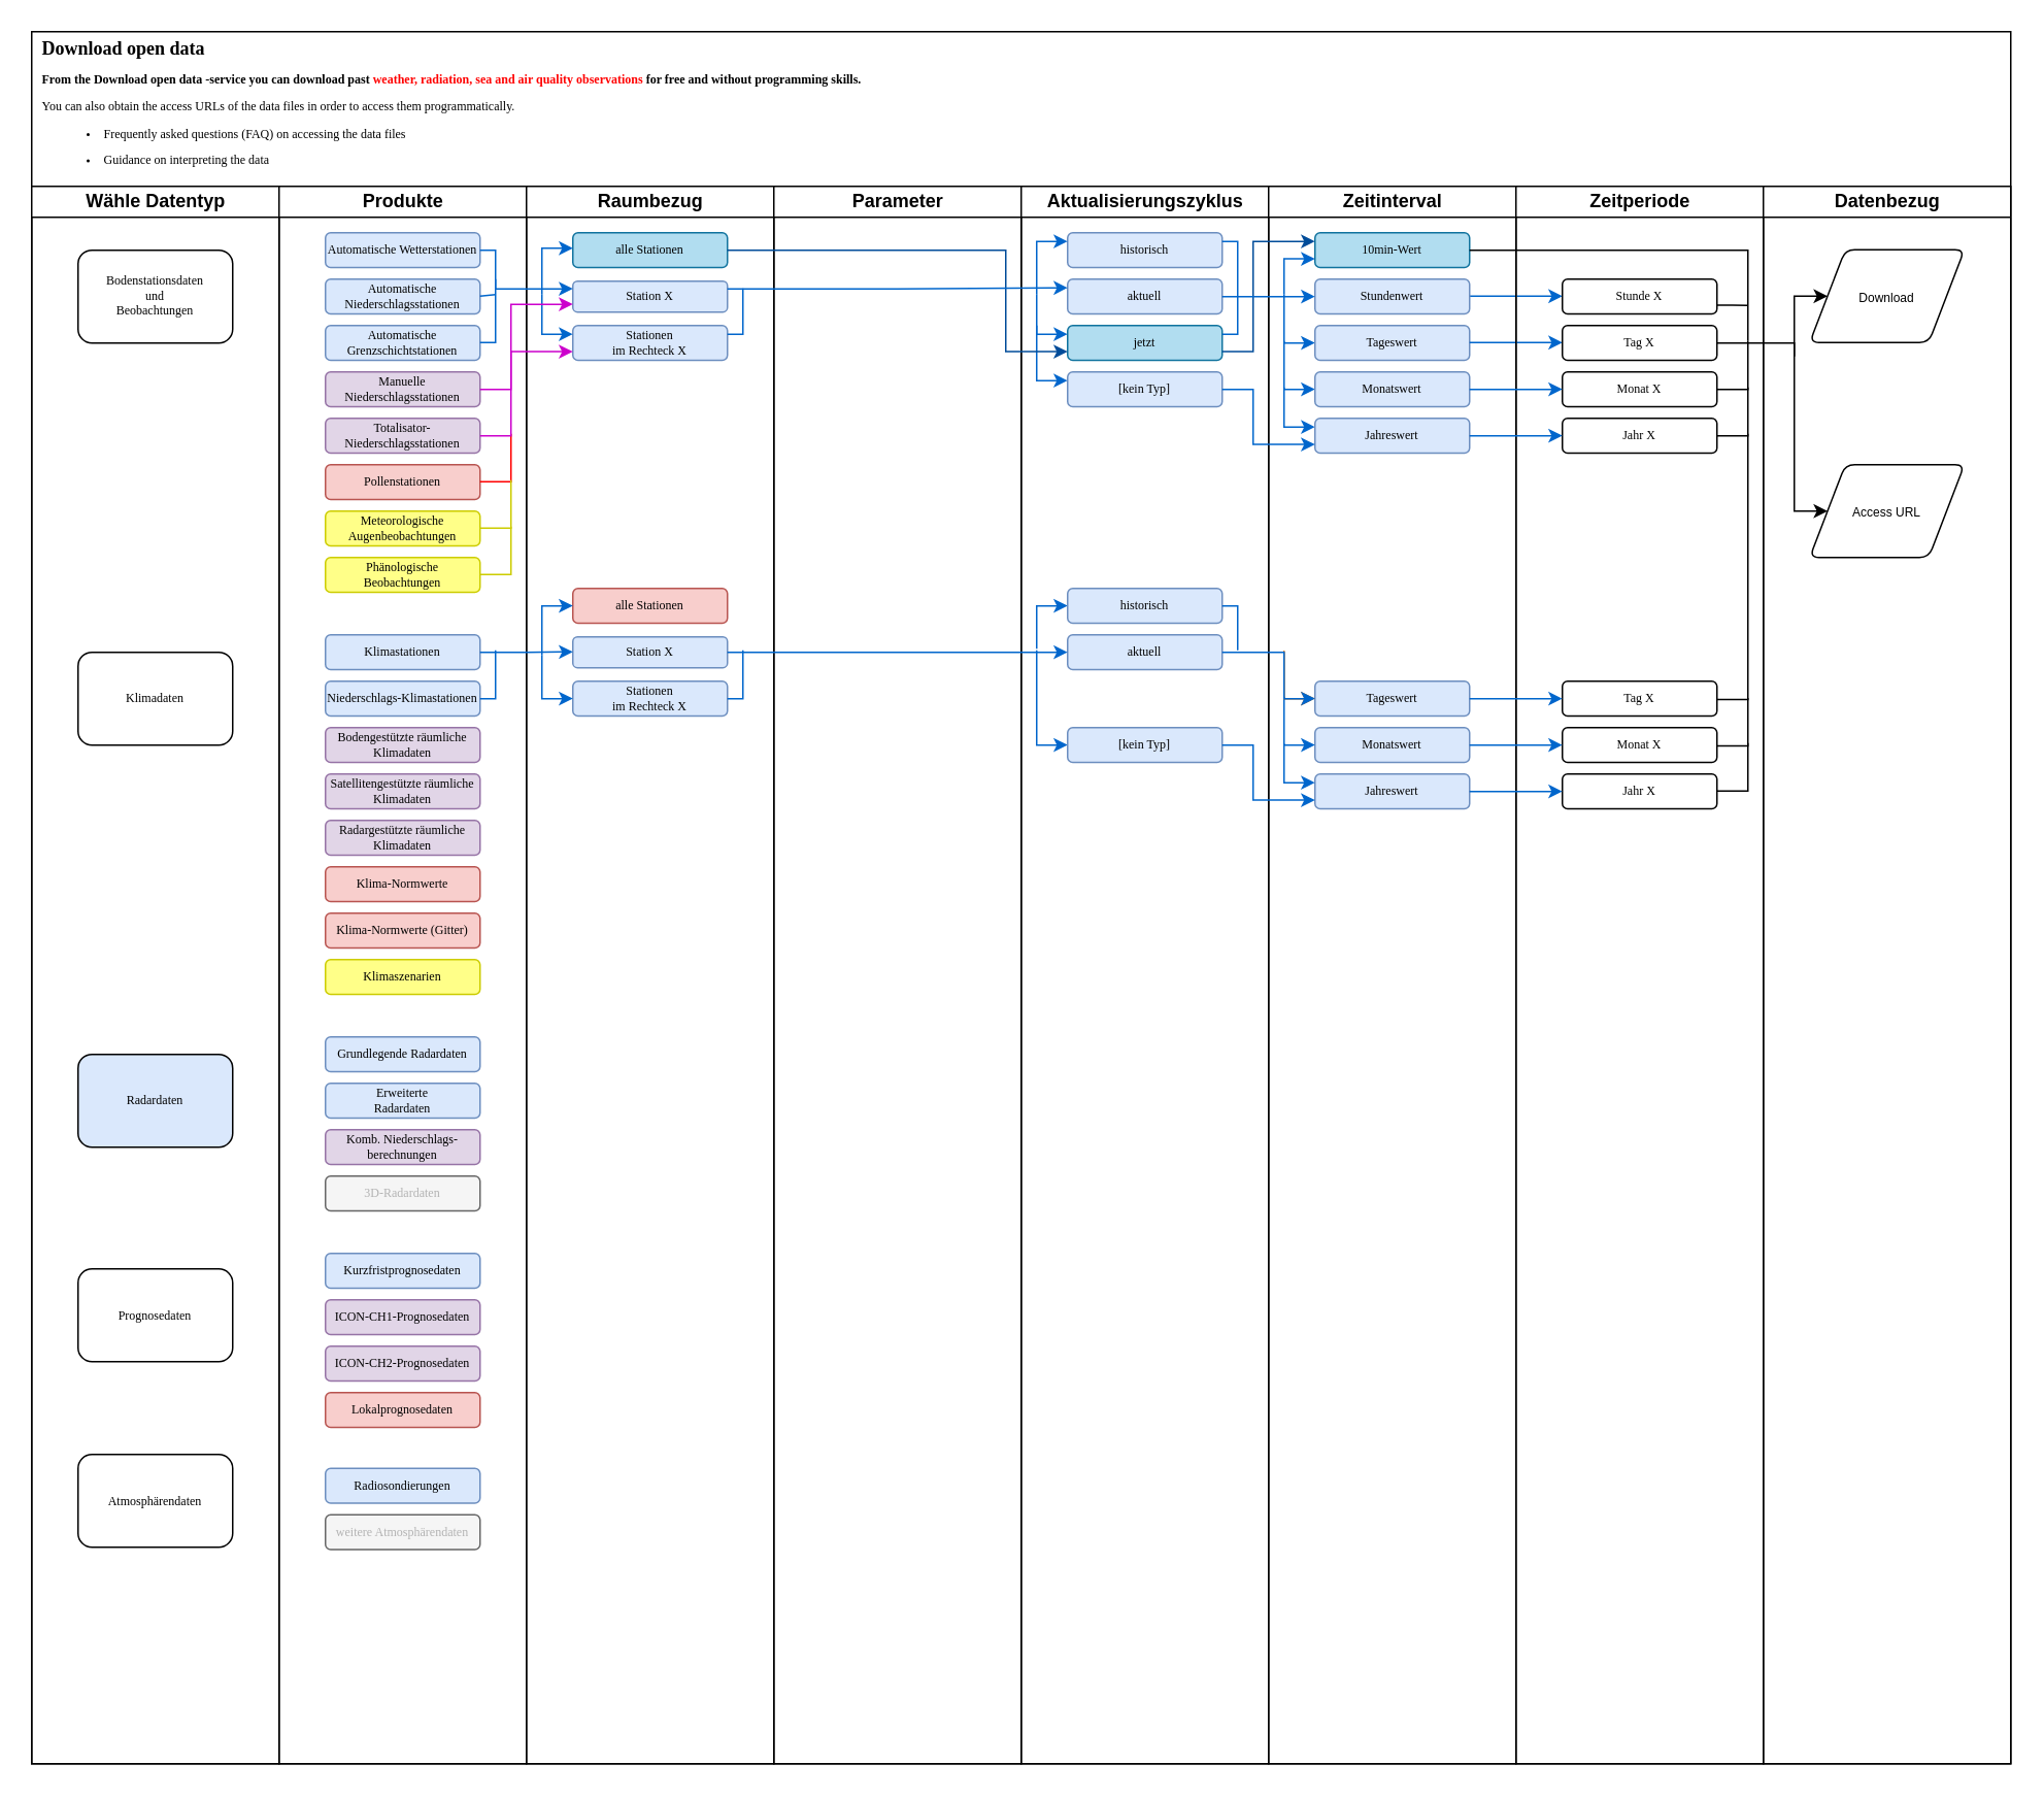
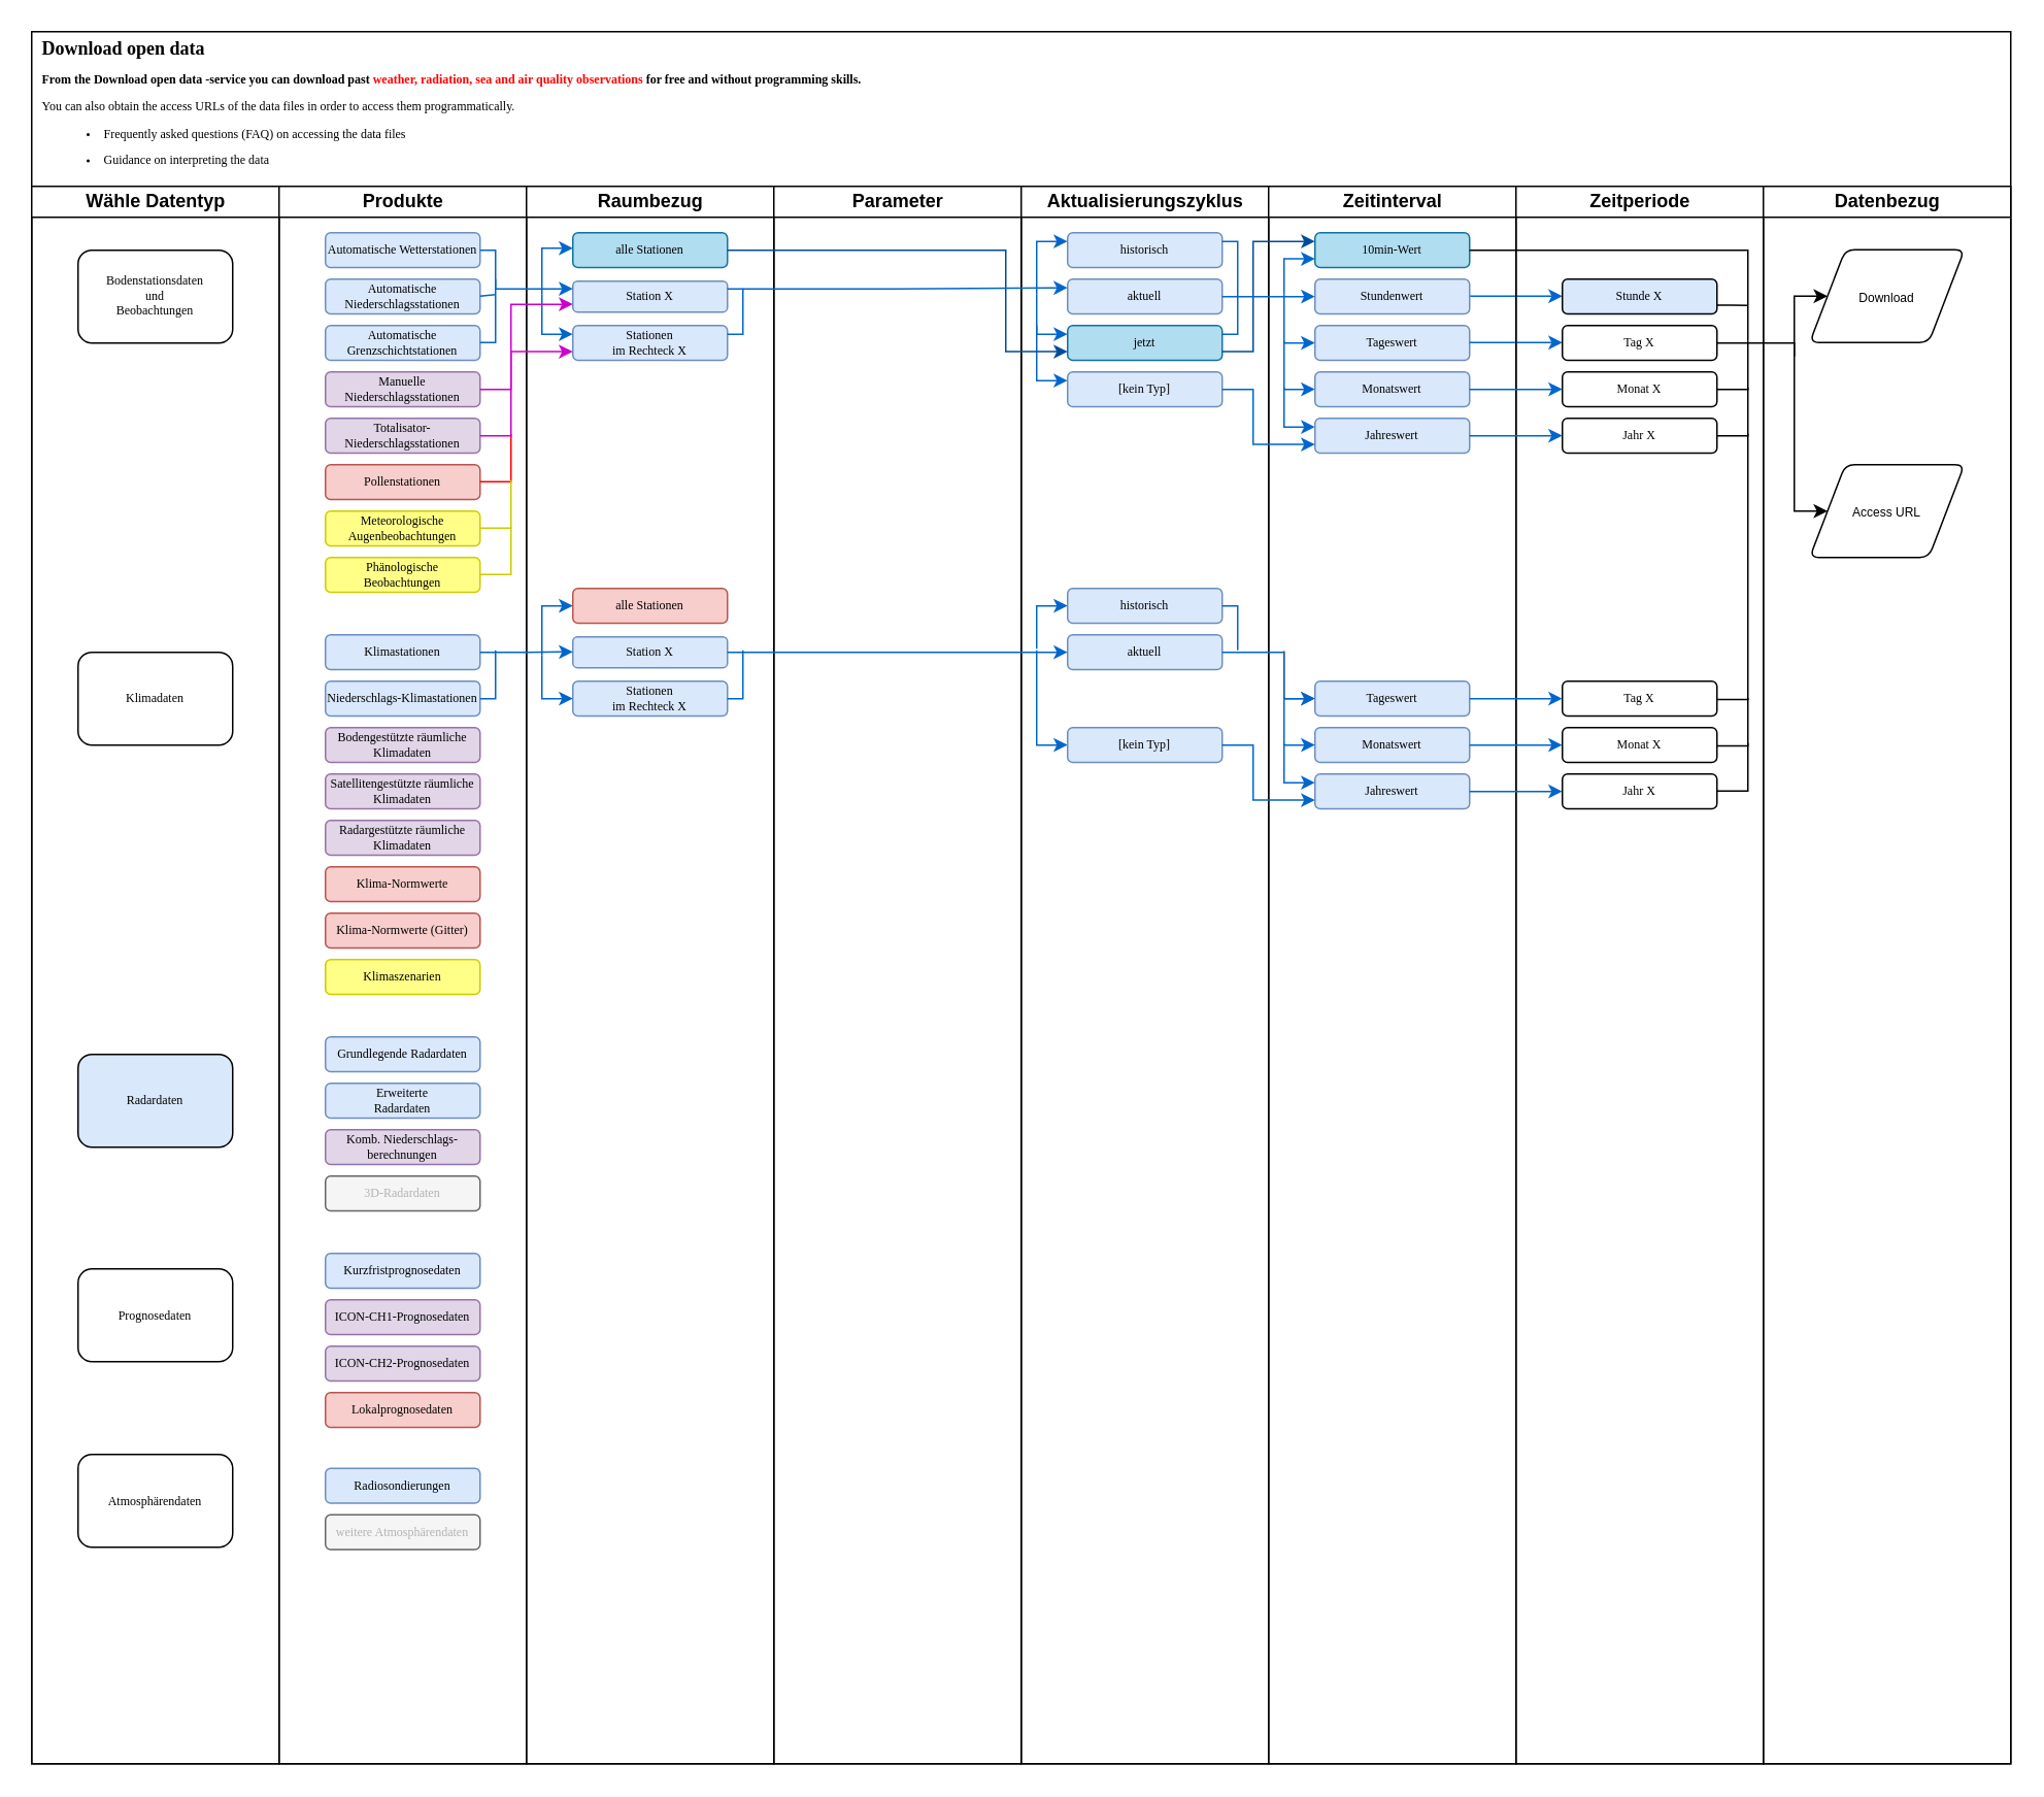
- <mxCell id="106" value="Stunde X" style="rounded=1;whiteSpace=wrap;html=1;shadow=0;labelBackgroundColor=none;strokeWidth=1;fontFamily=Verdana;fontSize=8;align=center;verticalAlign=middle;spacing=2;" parent="105" vertex="1"><mxGeometry x="30" y="60" width="100" height="22.5" as="geometry" /></mxCell>
+ <mxCell id="106" value="Stunde X" style="rounded=1;whiteSpace=wrap;html=1;shadow=0;labelBackgroundColor=none;strokeWidth=1;fontFamily=Verdana;fontSize=8;align=center;verticalAlign=middle;spacing=2;fillColor=#dae8fc;" parent="105" vertex="1"><mxGeometry x="30" y="60" width="100" height="22.5" as="geometry" /></mxCell>
